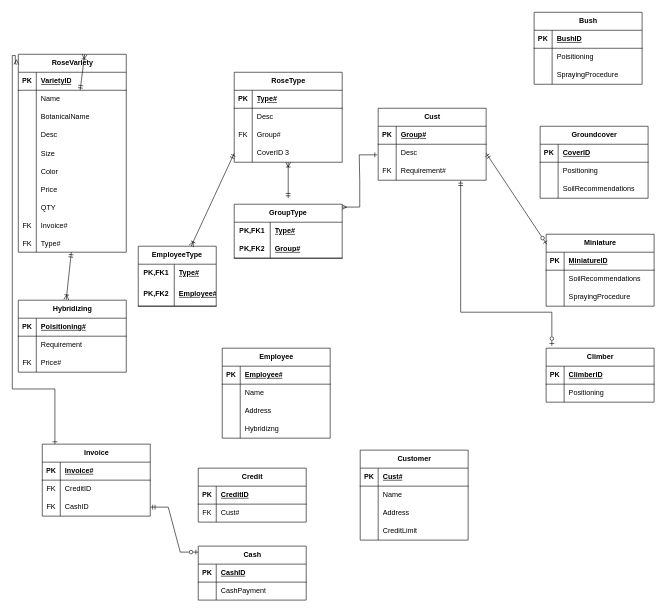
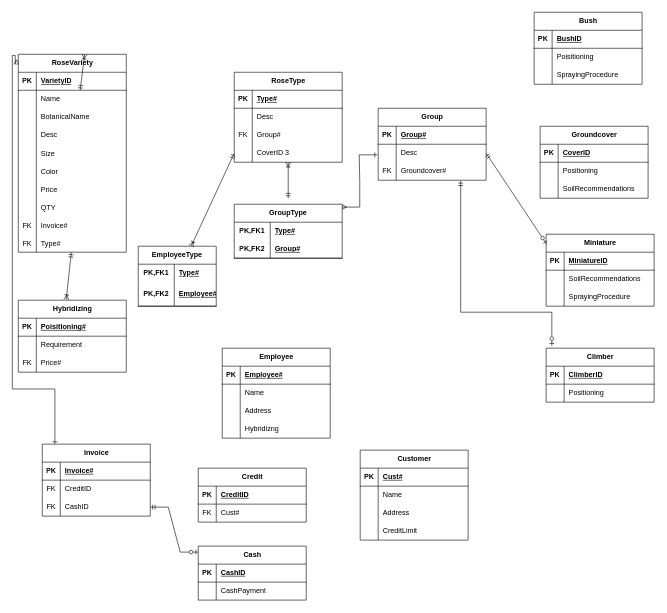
- <mxCell id="159" value="Cust" style="shape=table;startSize=30;container=1;collapsible=1;childLayout=tableLayout;fixedRows=1;rowLines=0;fontStyle=1;align=center;resizeLast=1;html=1;" vertex="1" parent="1"><mxGeometry x="630" y="180" width="180" height="120" as="geometry" /></mxCell>
+ <mxCell id="159" value="Group" style="shape=table;startSize=30;container=1;collapsible=1;childLayout=tableLayout;fixedRows=1;rowLines=0;fontStyle=1;align=center;resizeLast=1;html=1;" vertex="1" parent="1"><mxGeometry x="630" y="180" width="180" height="120" as="geometry" /></mxCell>
- <mxCell id="168" value="Requirement#" style="shape=partialRectangle;connectable=0;fillColor=none;top=0;left=0;bottom=0;right=0;align=left;spacingLeft=6;overflow=hidden;whiteSpace=wrap;html=1;" vertex="1" parent="166"><mxGeometry x="30" width="150" height="30" as="geometry"><mxRectangle width="150" height="30" as="alternateBounds" /></mxGeometry></mxCell>
+ <mxCell id="168" value="Groundcover#" style="shape=partialRectangle;connectable=0;fillColor=none;top=0;left=0;bottom=0;right=0;align=left;spacingLeft=6;overflow=hidden;whiteSpace=wrap;html=1;" vertex="1" parent="166"><mxGeometry x="30" width="150" height="30" as="geometry"><mxRectangle width="150" height="30" as="alternateBounds" /></mxGeometry></mxCell>
